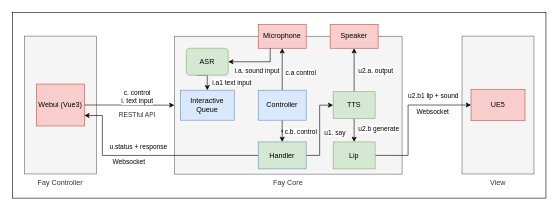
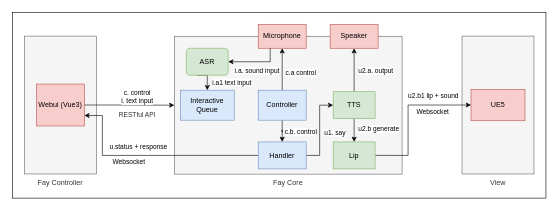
- <mxCell id="23" value="Handler" style="rounded=0;whiteSpace=wrap;html=1;fillColor=#d5e8d4;strokeColor=#6c8ebf;" parent="1" vertex="1"><mxGeometry x="430" y="236.25" width="80" height="45" as="geometry" /></mxCell>
+ <mxCell id="23" value="Handler" style="rounded=0;whiteSpace=wrap;html=1;fillColor=#dae8fc;strokeColor=#6c8ebf;" parent="1" vertex="1"><mxGeometry x="430" y="236.25" width="80" height="45" as="geometry" /></mxCell>
